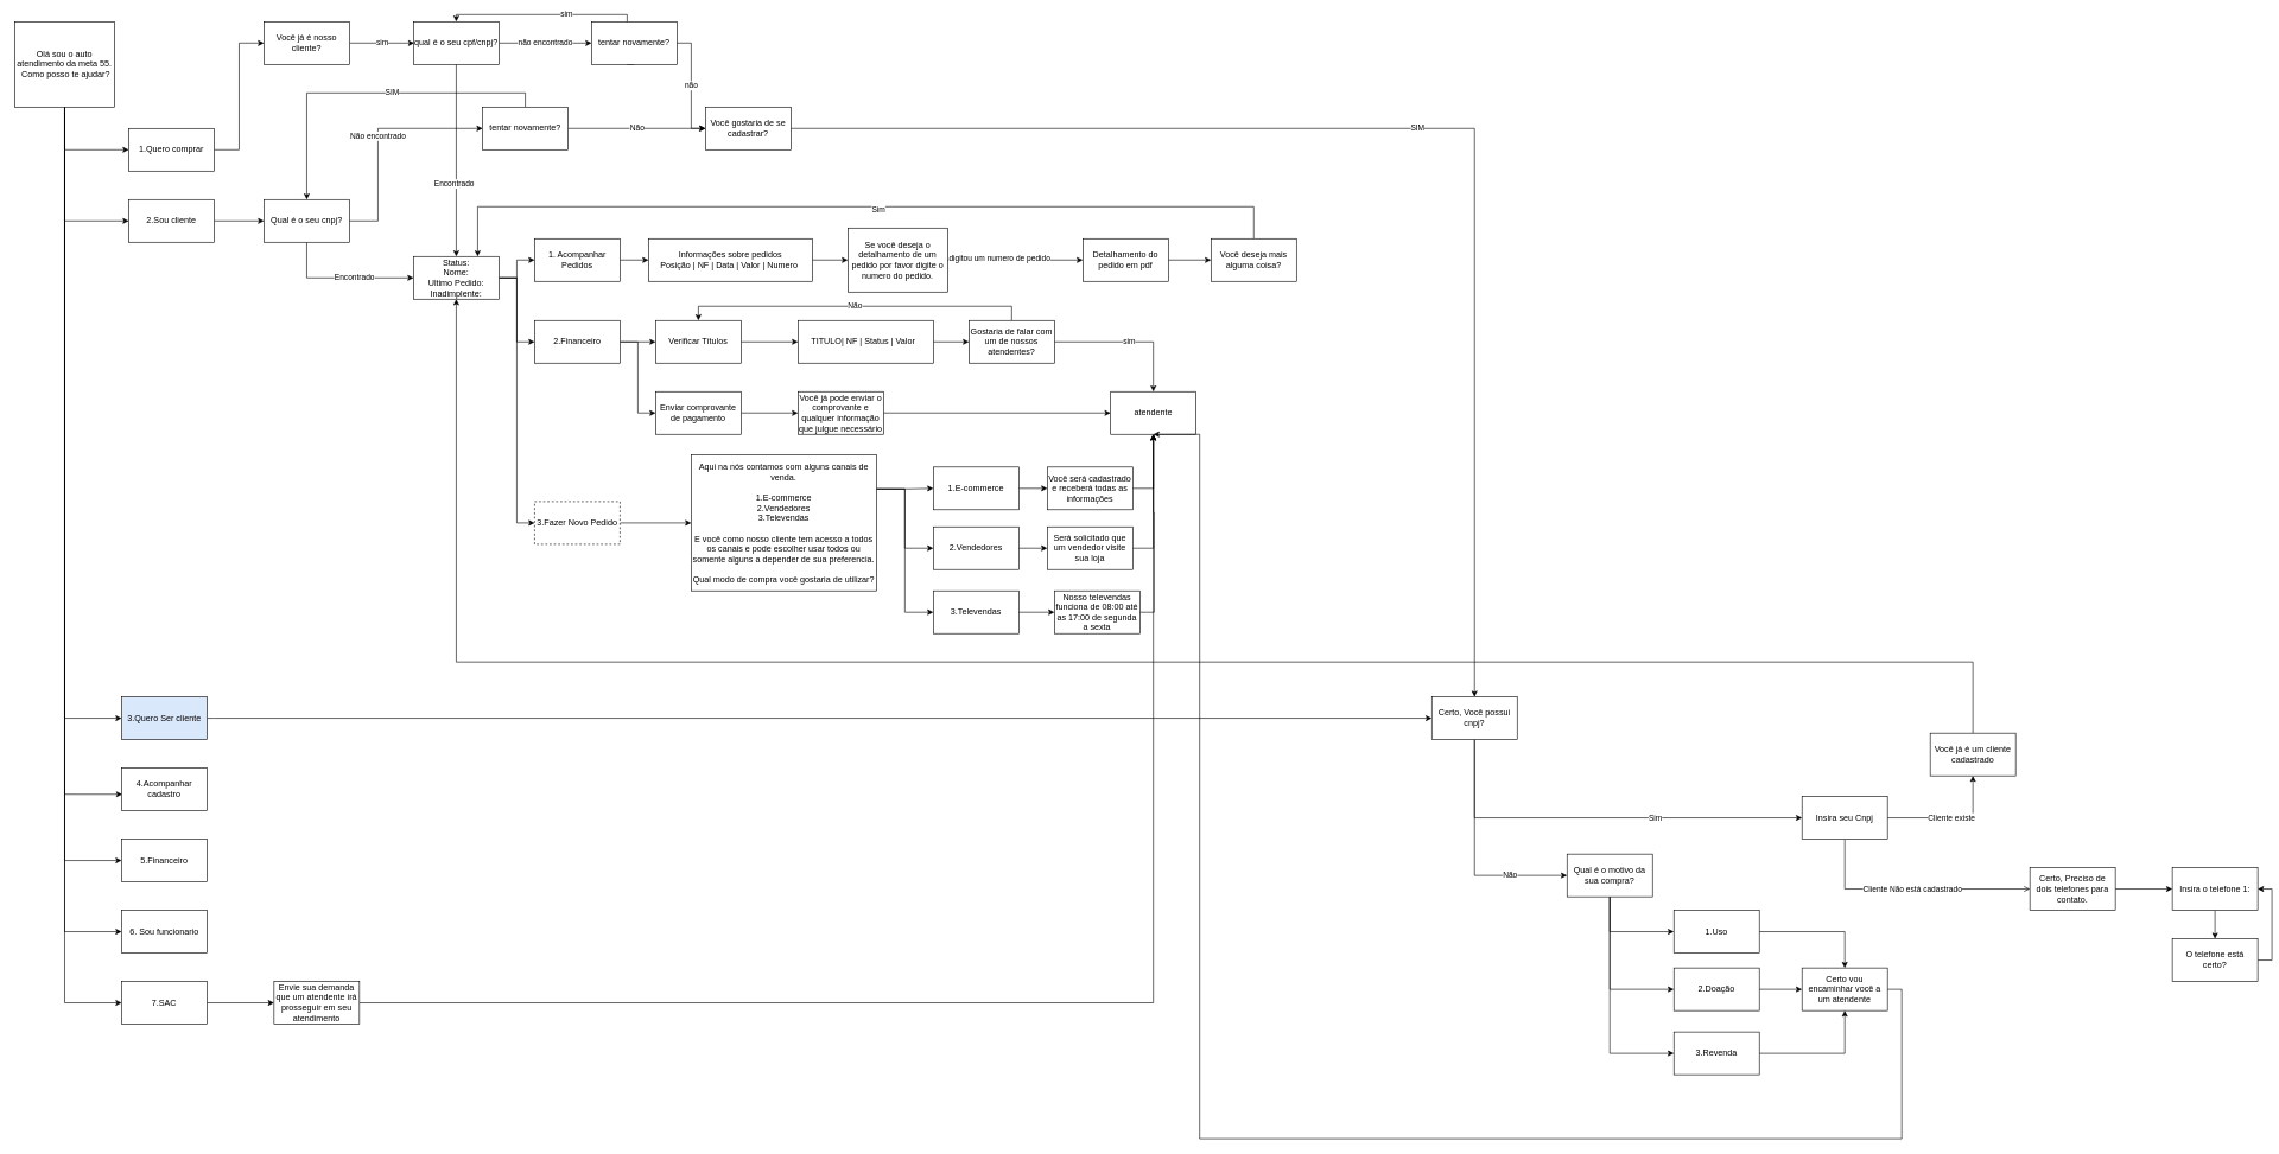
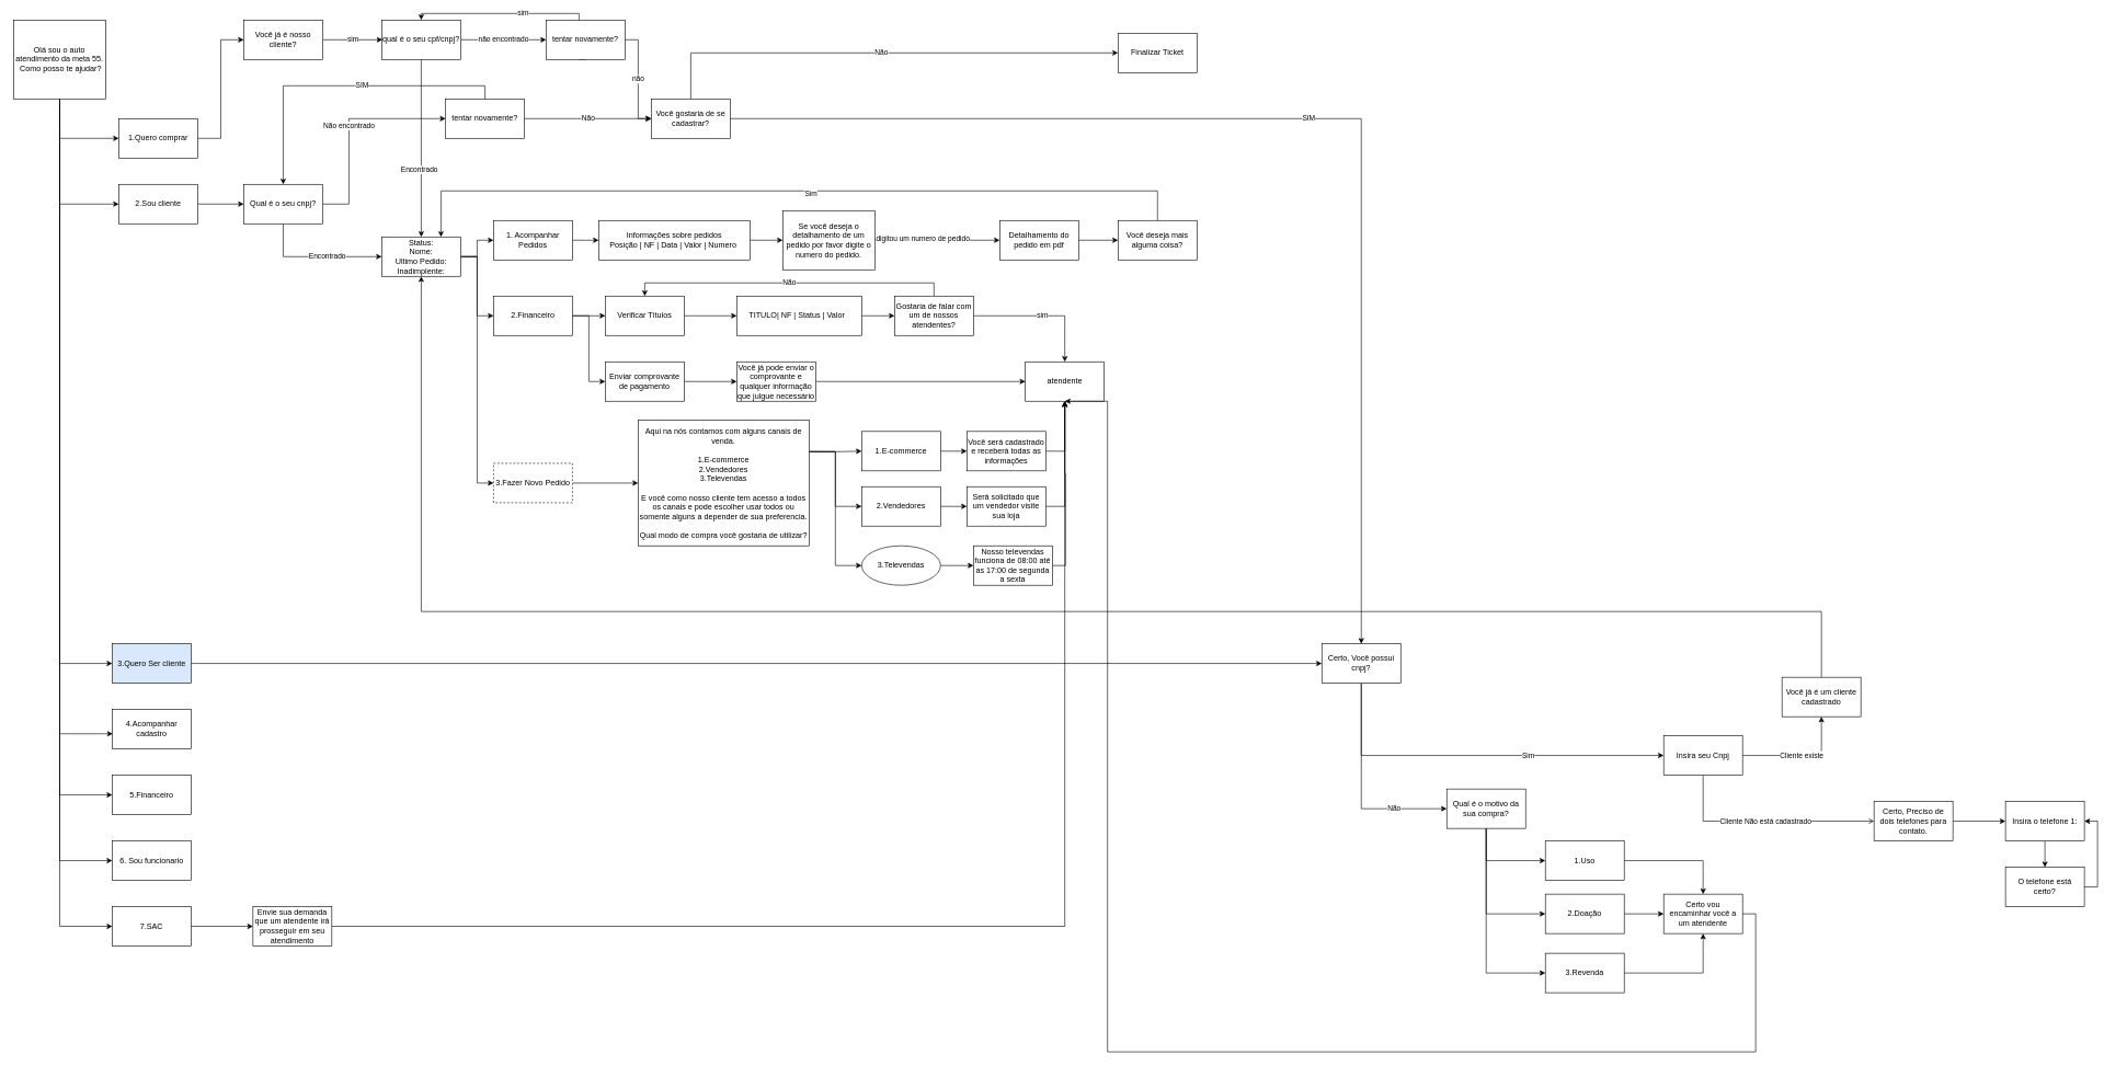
+ <mxCell id="44" value="Finalizar Ticket" style="rounded=0;whiteSpace=wrap;html=1;" vertex="1" parent="1"><mxGeometry x="1700" y="50" width="120" height="60" as="geometry" /></mxCell>
+ <mxCell id="31" value="Não" style="edgeStyle=orthogonalEdgeStyle;rounded=0;orthogonalLoop=1;jettySize=auto;html=1;exitX=0.5;exitY=0;exitDx=0;exitDy=0;entryX=0;entryY=0.5;entryDx=0;entryDy=0;" edge="1" parent="1" source="32" target="44"><mxGeometry relative="1" as="geometry" /></mxCell>
- <mxCell id="87" value="3.Televendas" style="rounded=0;whiteSpace=wrap;html=1;" vertex="1" parent="1"><mxGeometry x="1310" y="830" width="120" height="60" as="geometry" /></mxCell>
+ <mxCell id="87" value="3.Televendas" style="ellipse;whiteSpace=wrap;html=1;" vertex="1" parent="1"><mxGeometry x="1310" y="830" width="120" height="60" as="geometry" /></mxCell>
